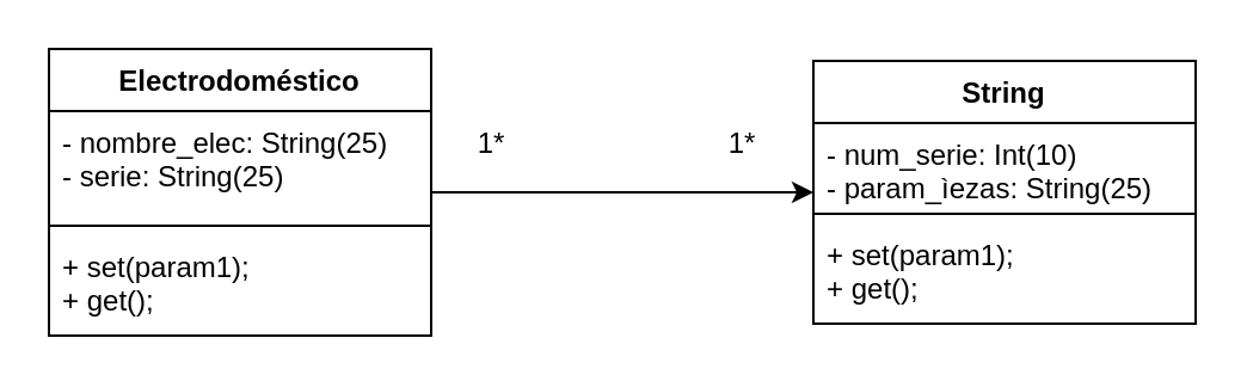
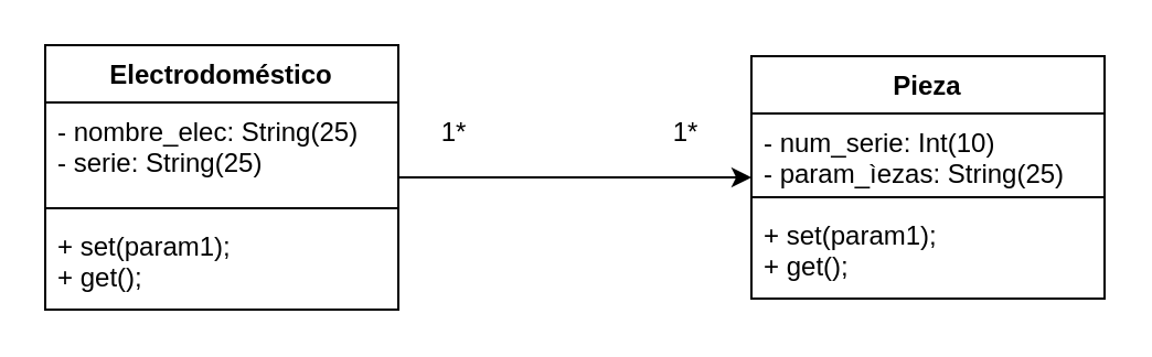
- <mxCell id="7" value="String" style="swimlane;fontStyle=1;align=center;verticalAlign=top;childLayout=stackLayout;horizontal=1;startSize=26;horizontalStack=0;resizeParent=1;resizeParentMax=0;resizeLast=0;collapsible=1;marginBottom=0;" vertex="1" parent="1"><mxGeometry x="340" y="25" width="160" height="110" as="geometry" /></mxCell>
+ <mxCell id="7" value="Pieza" style="swimlane;fontStyle=1;align=center;verticalAlign=top;childLayout=stackLayout;horizontal=1;startSize=26;horizontalStack=0;resizeParent=1;resizeParentMax=0;resizeLast=0;collapsible=1;marginBottom=0;" vertex="1" parent="1"><mxGeometry x="340" y="25" width="160" height="110" as="geometry" /></mxCell>
